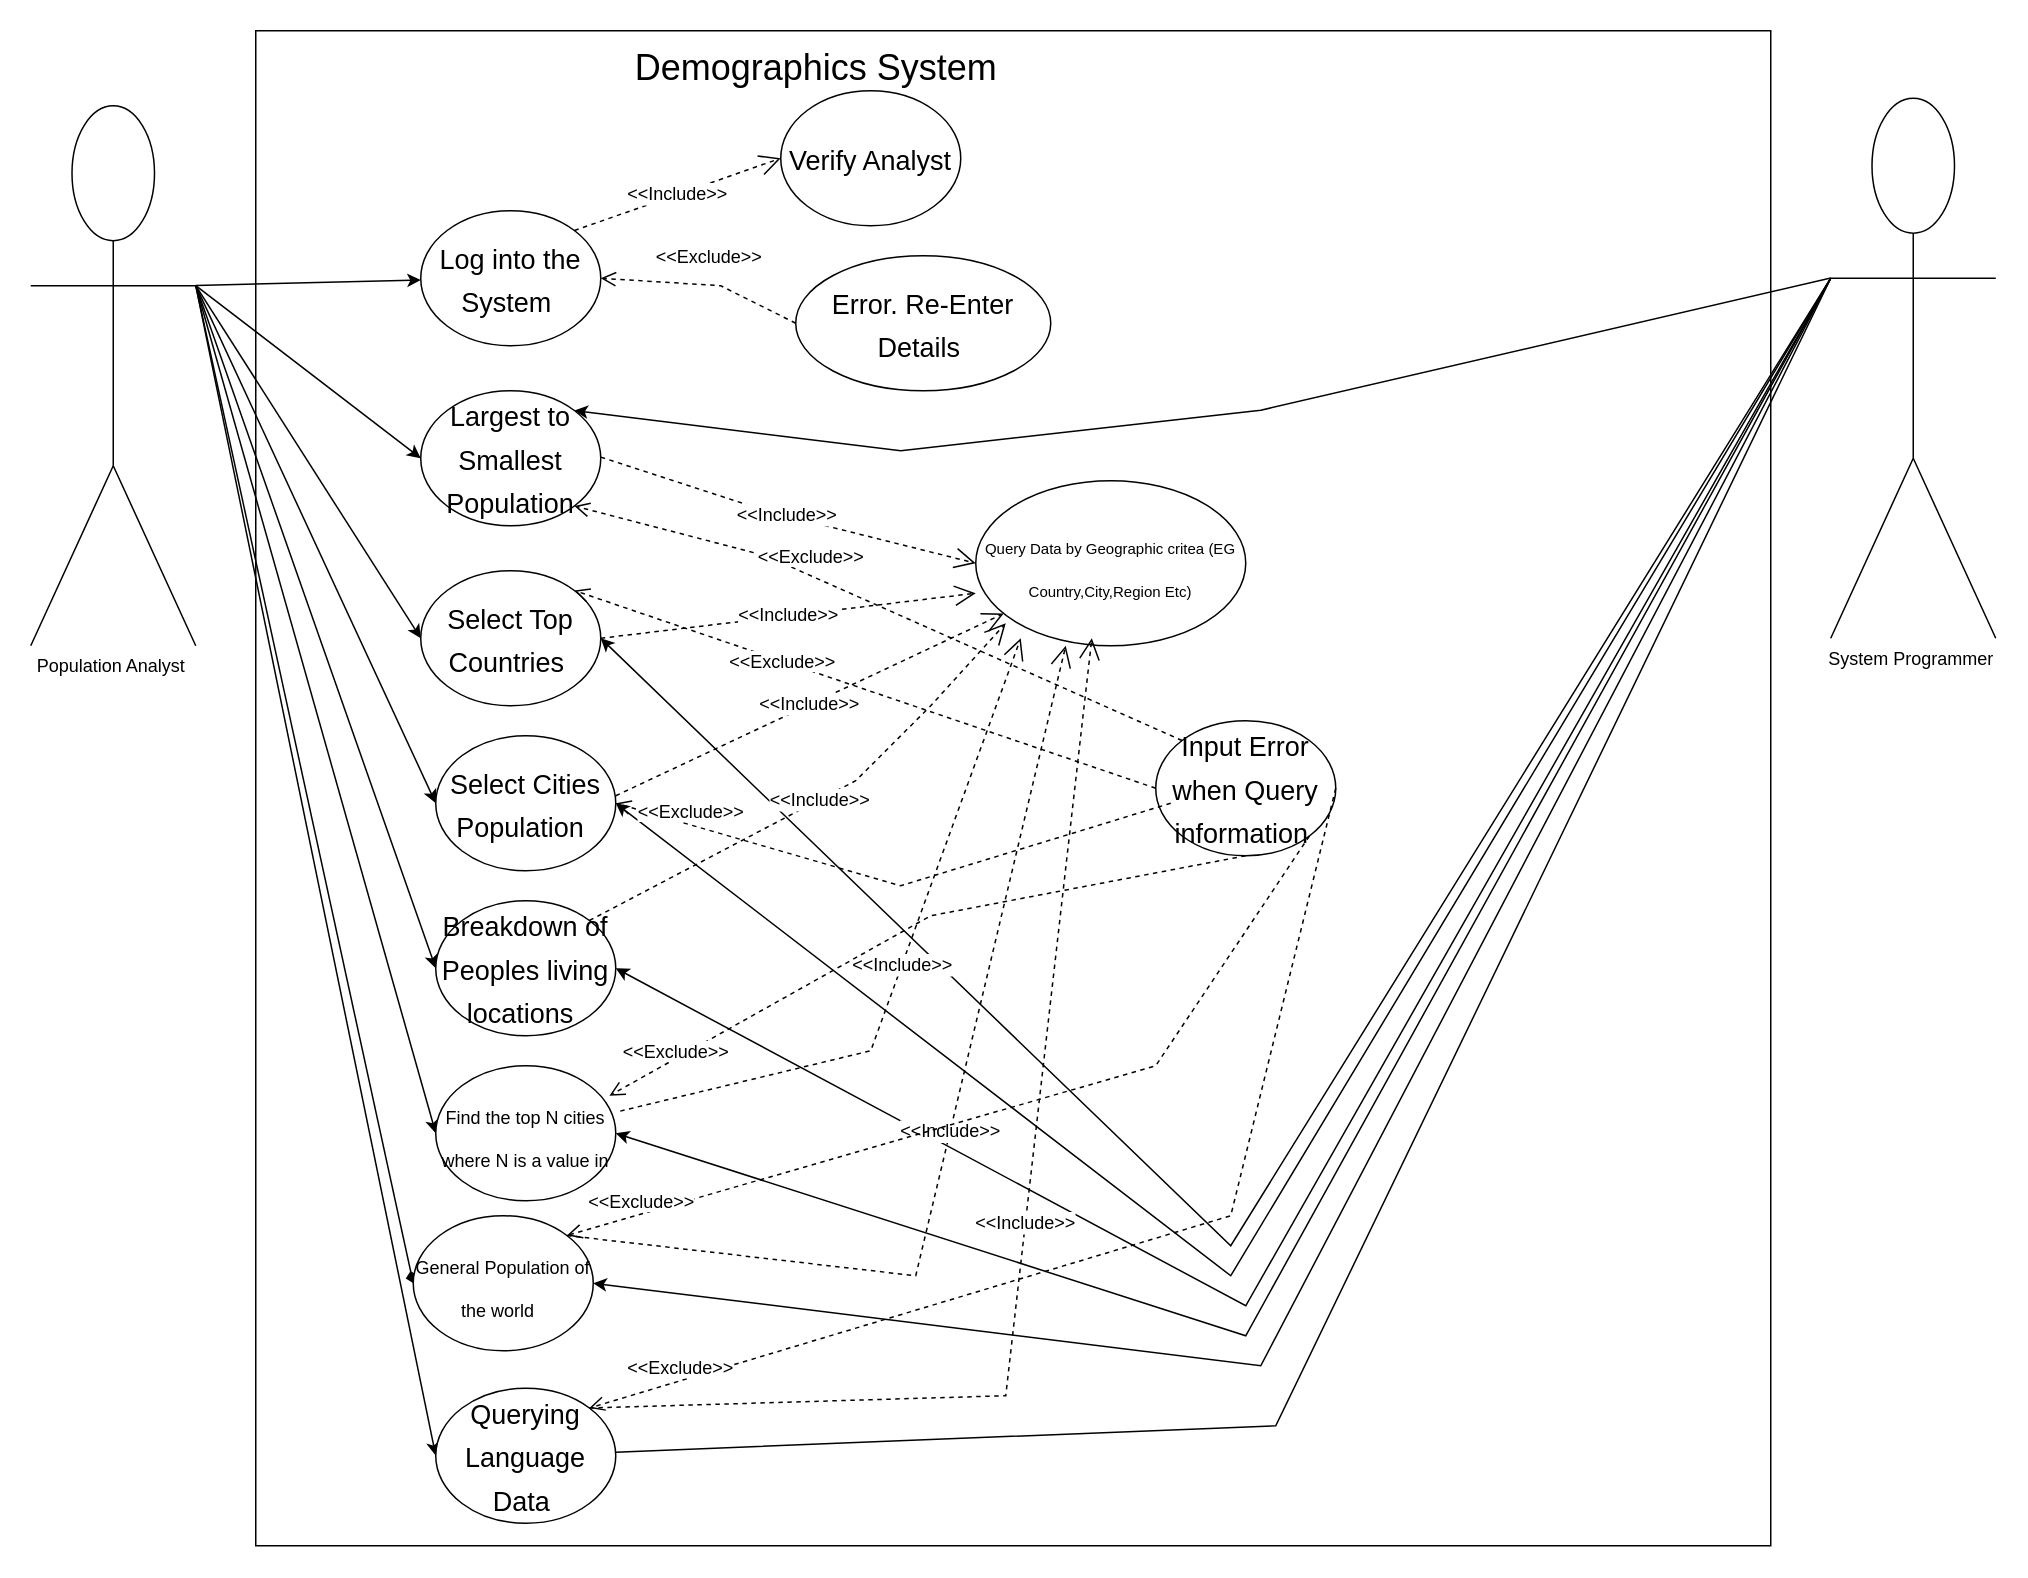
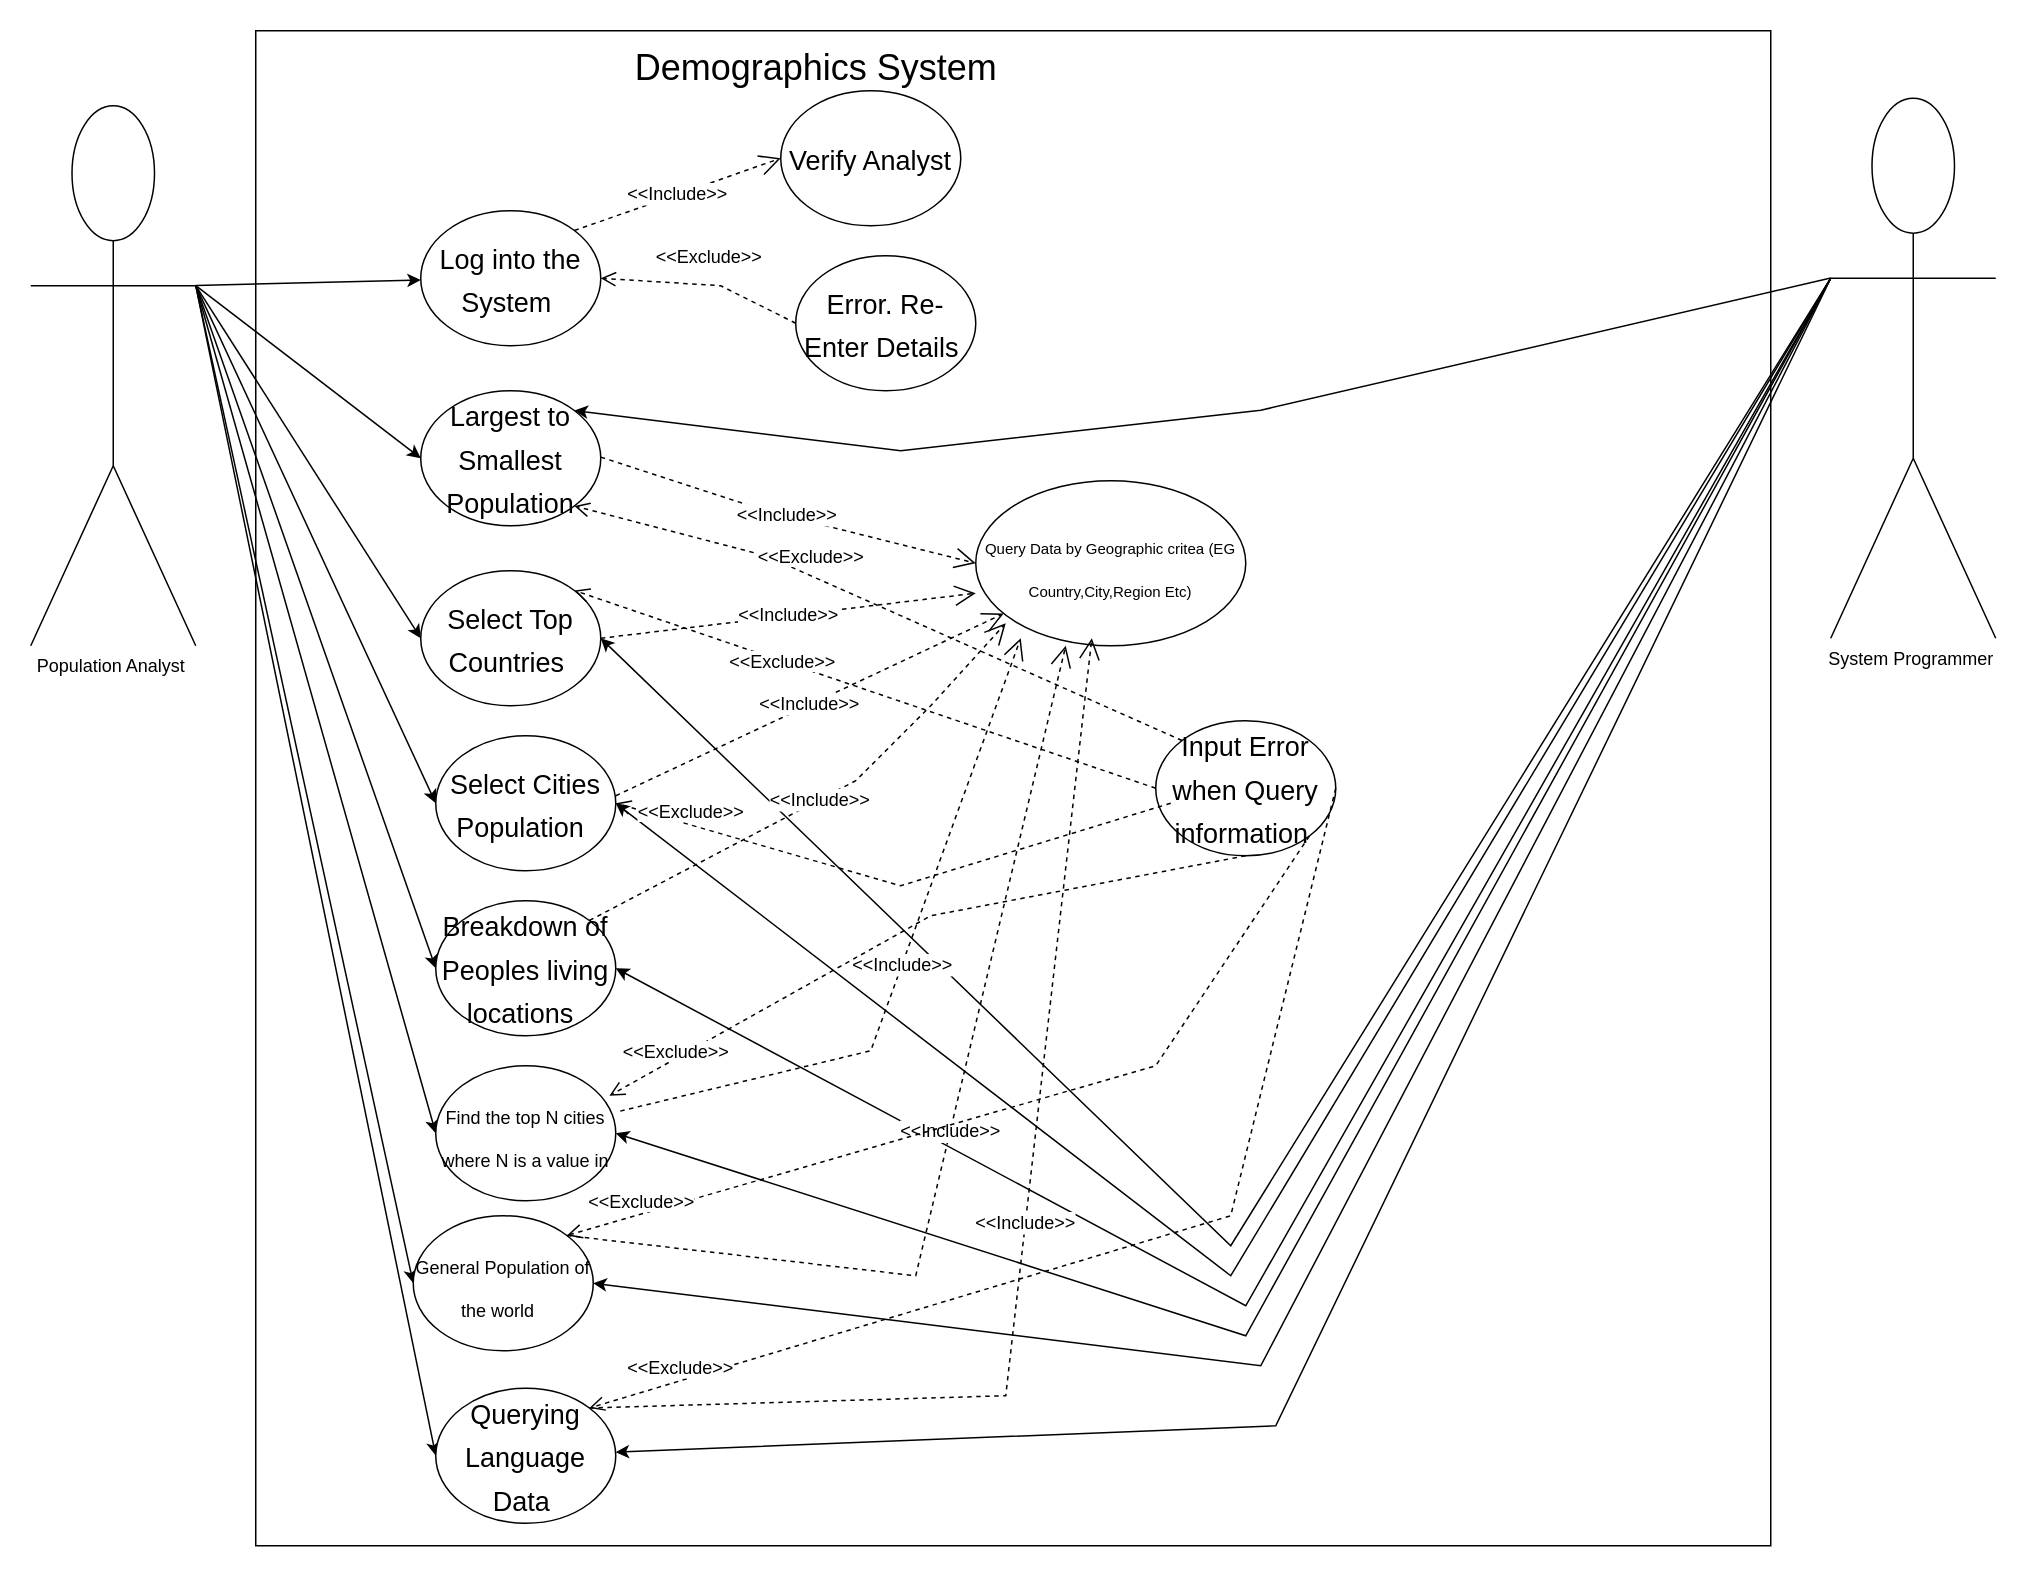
- <mxCell id="30" value="&lt;font style=&quot;font-size: 18px;&quot;&gt;Error. Re-Enter Details&amp;nbsp;&lt;/font&gt;" style="ellipse;whiteSpace=wrap;html=1;fontSize=24;" vertex="1" parent="1"><mxGeometry x="530" y="170" width="170" height="90" as="geometry" /></mxCell>
+ <mxCell id="30" value="&lt;font style=&quot;font-size: 18px;&quot;&gt;Error. Re-Enter Details&amp;nbsp;&lt;/font&gt;" style="ellipse;whiteSpace=wrap;html=1;fontSize=24;" vertex="1" parent="1"><mxGeometry x="530" y="170" width="120" height="90" as="geometry" /></mxCell>
- <mxCell id="10" style="edgeStyle=none;rounded=0;orthogonalLoop=1;jettySize=auto;html=1;exitX=1;exitY=0.333;exitDx=0;exitDy=0;exitPerimeter=0;entryX=0;entryY=0.5;entryDx=0;entryDy=0;fontSize=18;endArrow=diamond;" edge="1" parent="1" source="12" target="25"><mxGeometry relative="1" as="geometry" /></mxCell>
+ <mxCell id="10" style="edgeStyle=none;rounded=0;orthogonalLoop=1;jettySize=auto;html=1;exitX=1;exitY=0.333;exitDx=0;exitDy=0;exitPerimeter=0;entryX=0;entryY=0.5;entryDx=0;entryDy=0;fontSize=18;" edge="1" parent="1" source="12" target="25"><mxGeometry relative="1" as="geometry" /></mxCell>
- <mxCell id="19" style="edgeStyle=none;rounded=0;orthogonalLoop=1;jettySize=auto;html=1;exitX=0;exitY=0.333;exitDx=0;exitDy=0;exitPerimeter=0;fontSize=18;endArrow=none;" edge="1" parent="1" source="20" target="24"><mxGeometry relative="1" as="geometry"><Array as="points"><mxPoint x="850" y="950" /></Array></mxGeometry></mxCell>
+ <mxCell id="19" style="edgeStyle=none;rounded=0;orthogonalLoop=1;jettySize=auto;html=1;exitX=0;exitY=0.333;exitDx=0;exitDy=0;exitPerimeter=0;fontSize=18;" edge="1" parent="1" source="20" target="24"><mxGeometry relative="1" as="geometry"><Array as="points"><mxPoint x="850" y="950" /></Array></mxGeometry></mxCell>
